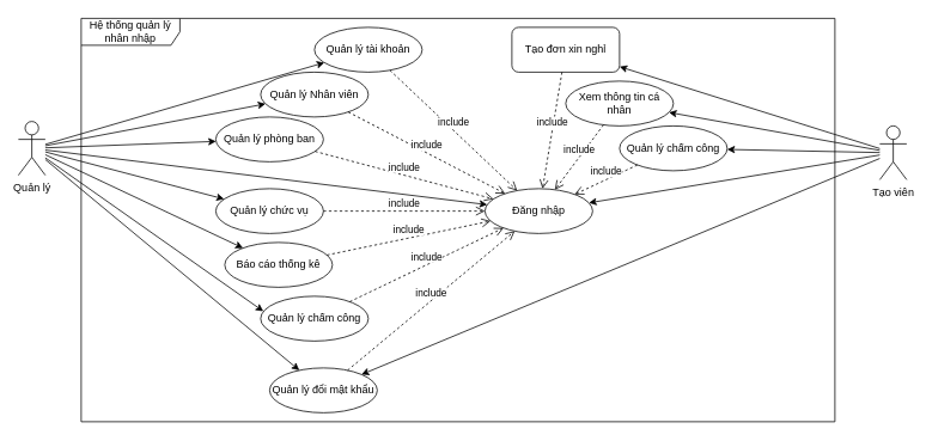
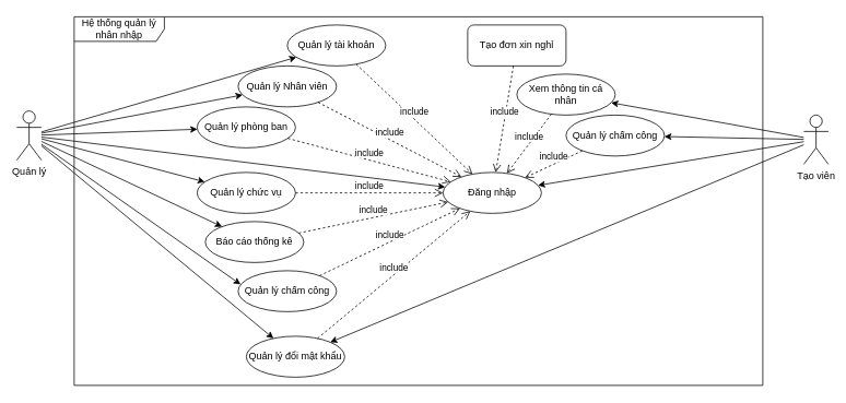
- <mxCell id="31" value="" style="endArrow=classic;html=1;rounded=0;" parent="1" source="3" target="30" edge="1"><mxGeometry width="50" height="50" relative="1" as="geometry"><mxPoint x="980" y="168" as="sourcePoint" /><mxPoint x="836" y="144" as="targetPoint" /></mxGeometry></mxCell>
